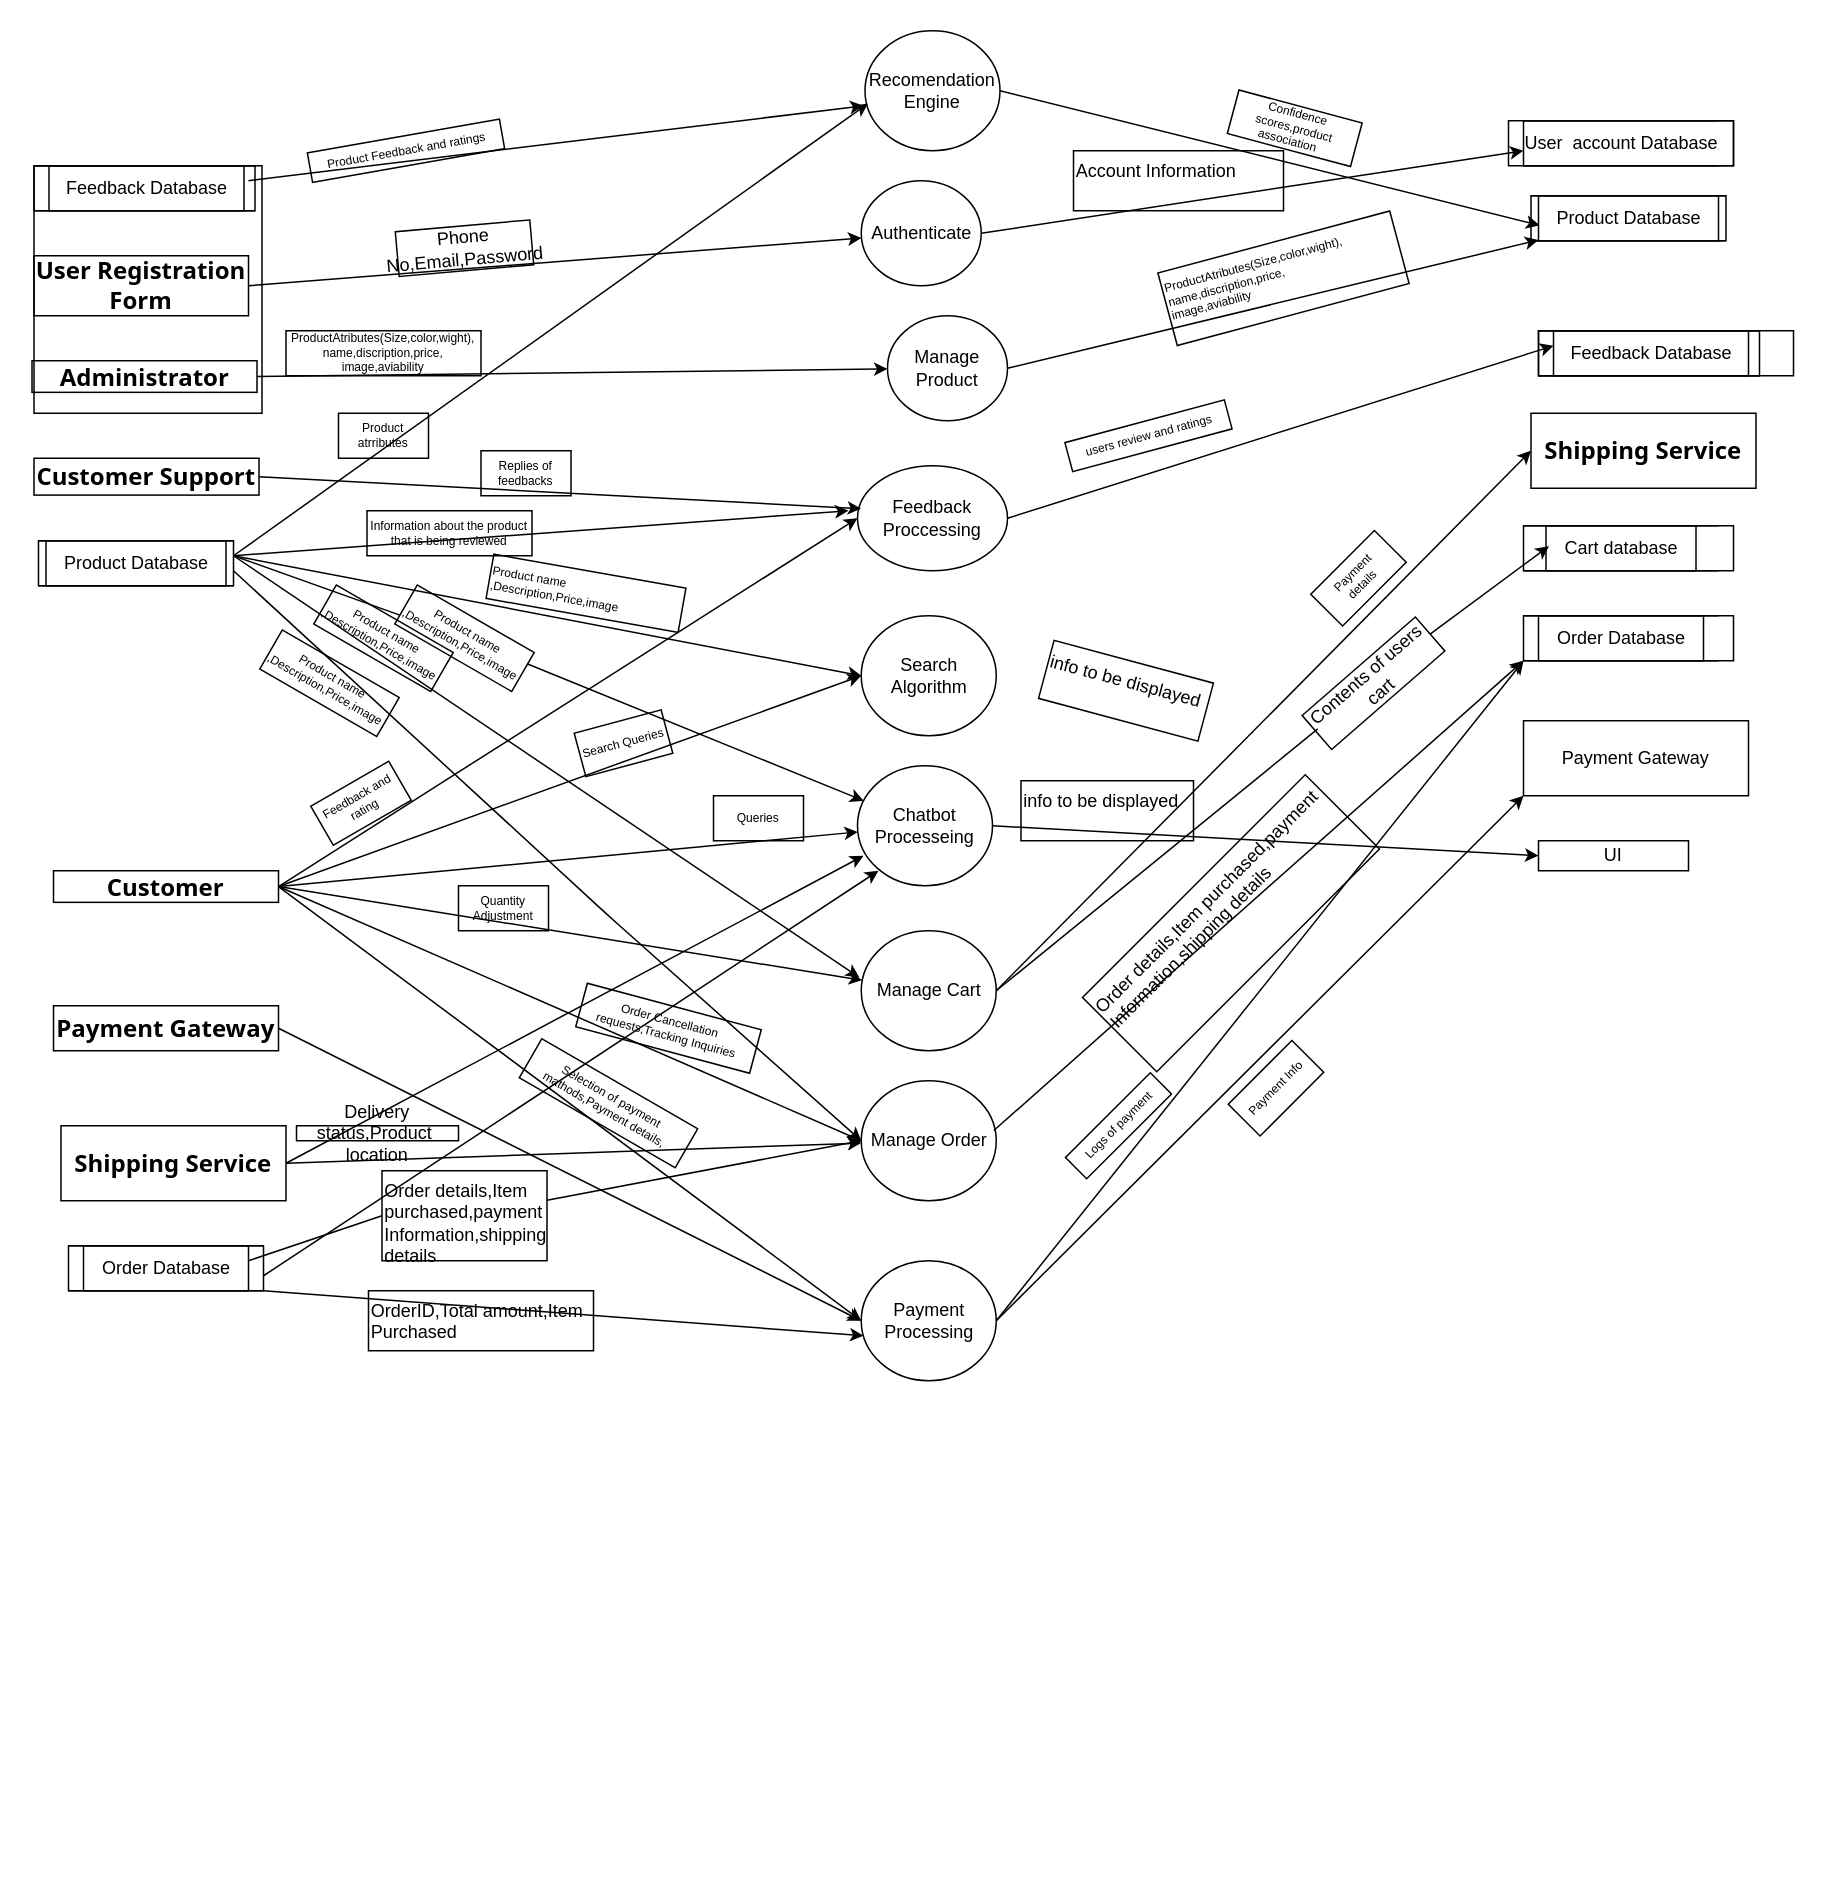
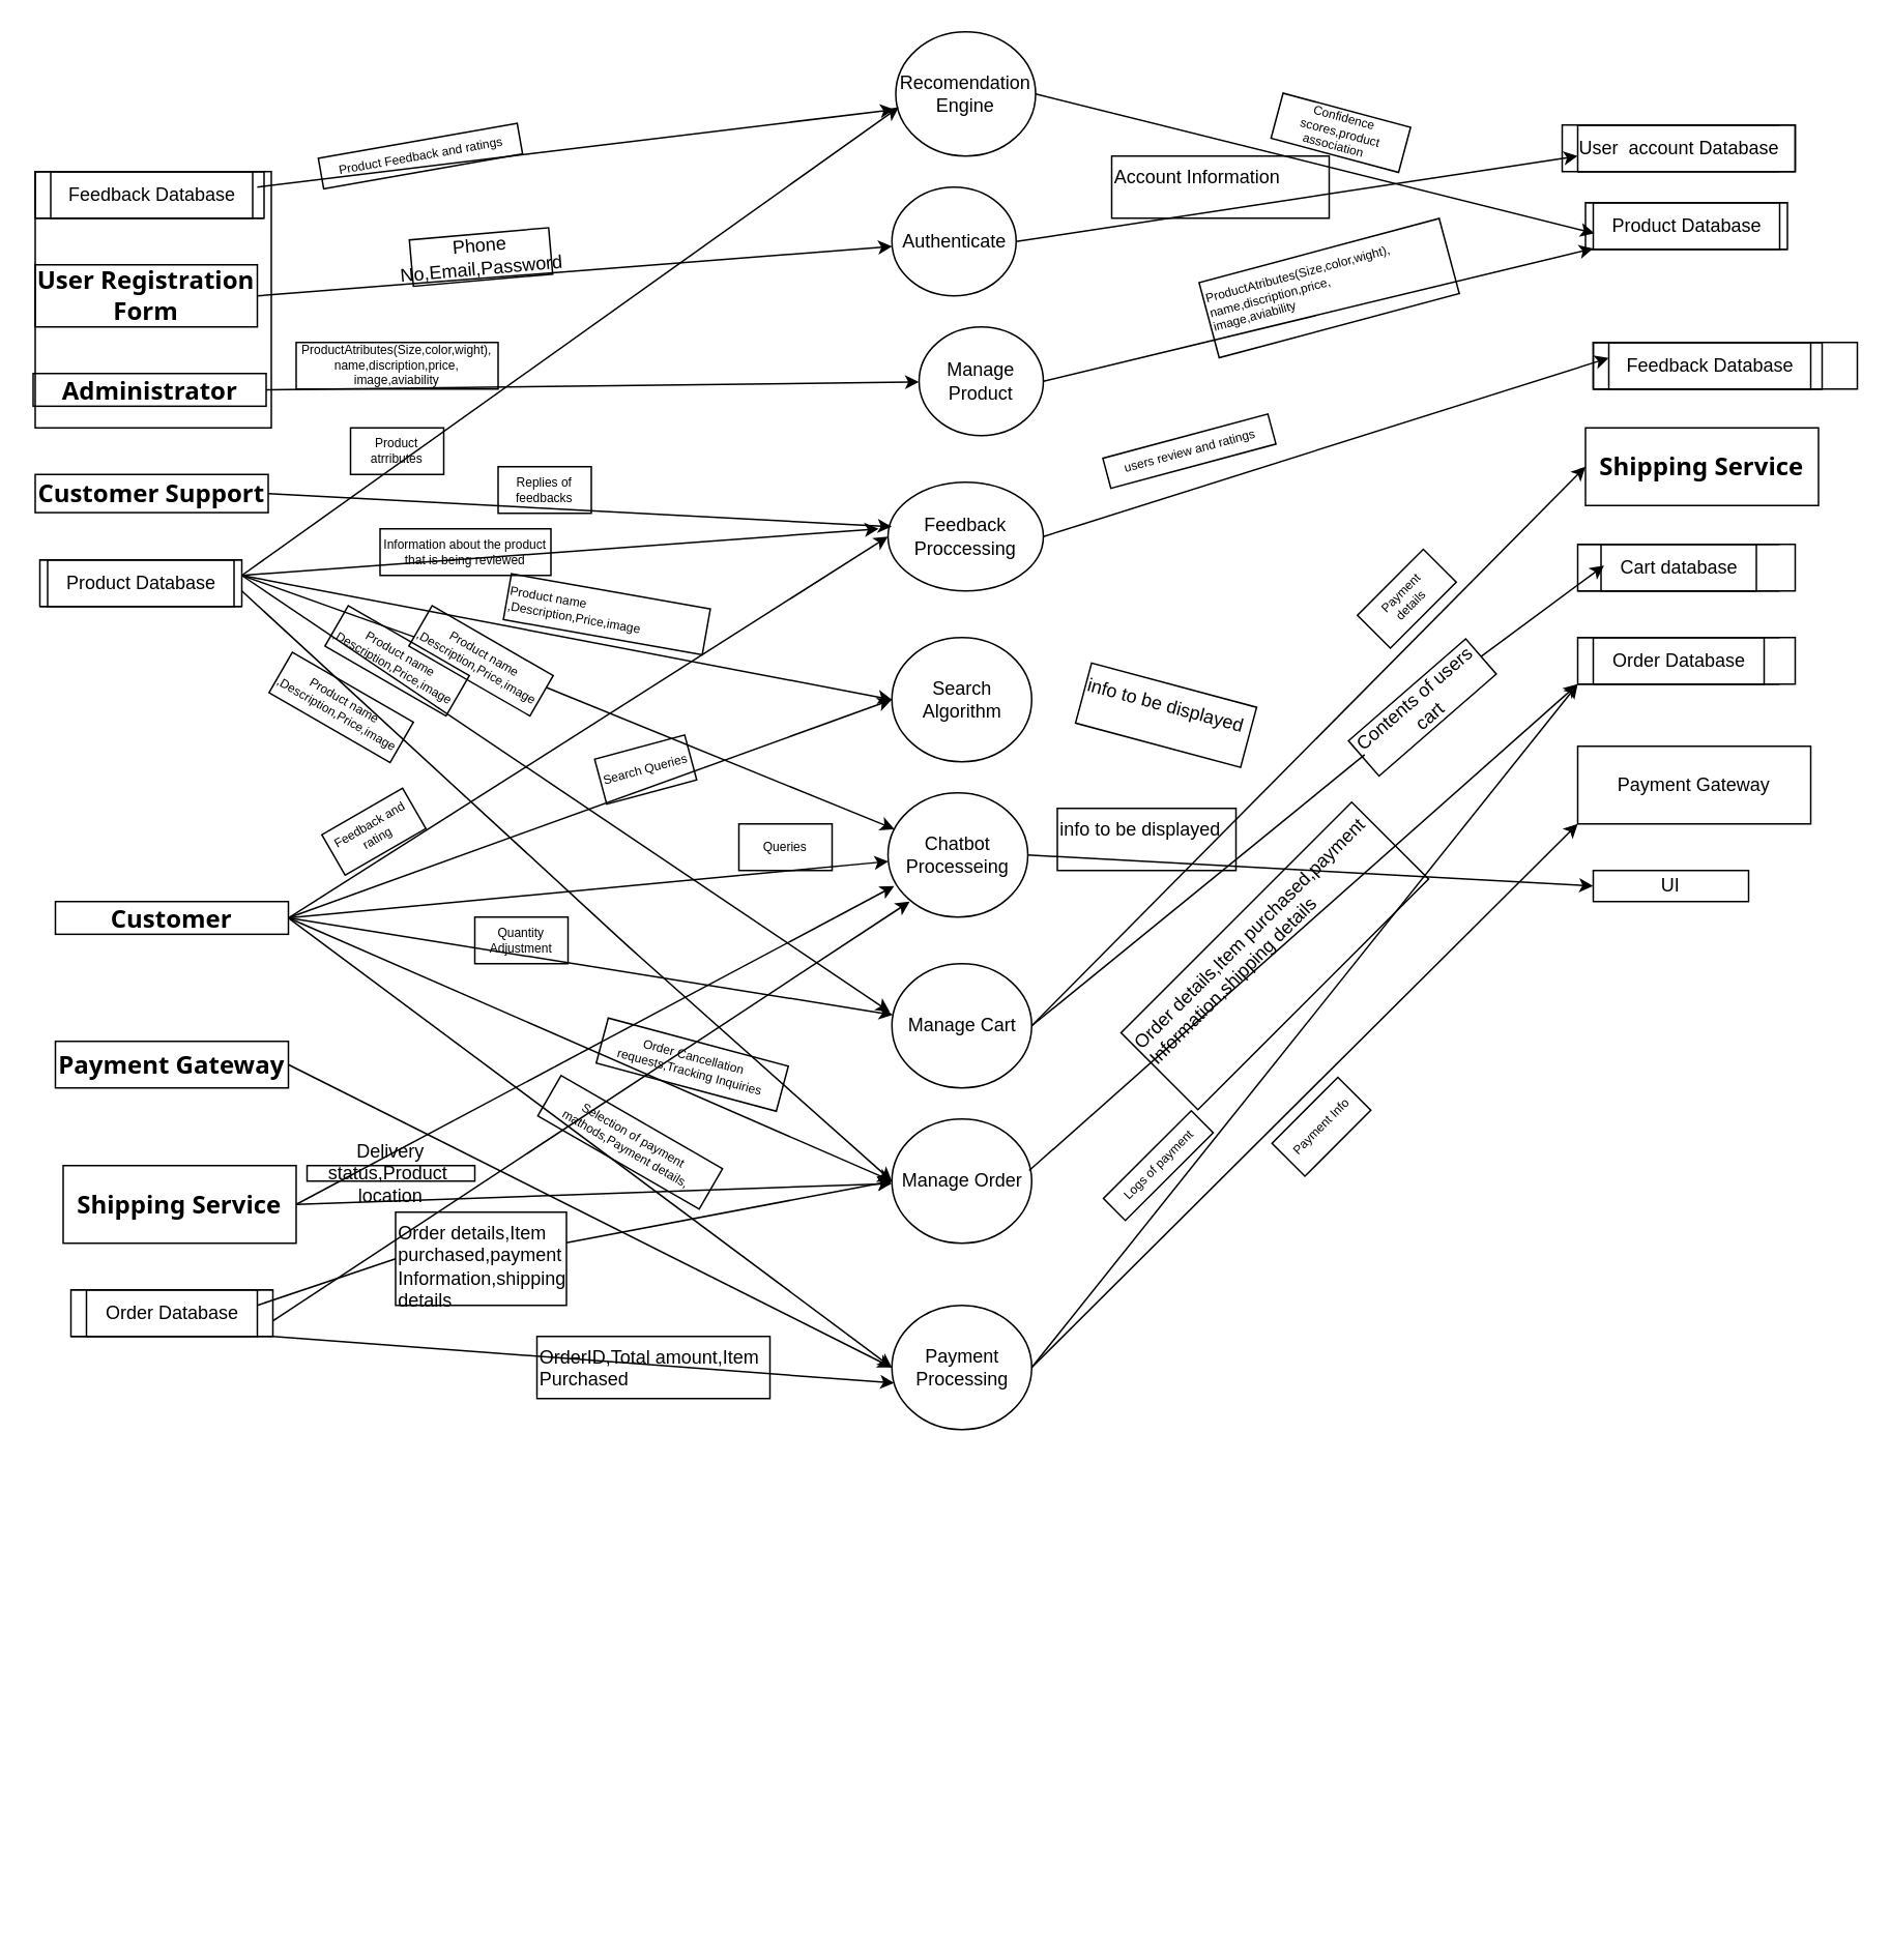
- <mxCell id="22" style="edgeStyle=none;html=1;exitX=1;exitY=0.5;exitDx=0;exitDy=0;entryX=0;entryY=0.5;entryDx=0;entryDy=0;fontSize=8;fillColor=none;strokeColor=#000000;fontColor=#000000;labelBackgroundColor=none;endArrow=none;" parent="1" source="24" target="10" edge="1"><mxGeometry relative="1" as="geometry" /></mxCell>
+ <mxCell id="22" style="edgeStyle=none;html=1;exitX=1;exitY=0.5;exitDx=0;exitDy=0;entryX=0;entryY=0.5;entryDx=0;entryDy=0;fontSize=8;fillColor=none;strokeColor=#000000;fontColor=#000000;labelBackgroundColor=none;" parent="1" source="24" target="10" edge="1"><mxGeometry relative="1" as="geometry" /></mxCell>
- <mxCell id="49" value="&lt;span style=&quot;font-family: Helvetica; font-size: 12px; font-style: normal; font-variant-ligatures: normal; font-variant-caps: normal; font-weight: 400; letter-spacing: normal; orphans: 2; text-align: center; text-indent: 0px; text-transform: none; widows: 2; word-spacing: 0px; -webkit-text-stroke-width: 0px; text-decoration-thickness: initial; text-decoration-style: initial; text-decoration-color: initial; float: none; display: inline !important;&quot;&gt;OrderID,Total amount,Item Purchased&lt;/span&gt;" style="text;whiteSpace=wrap;html=1;fontSize=8;fillColor=none;strokeColor=#000000;fontColor=#000000;labelBackgroundColor=none;" parent="1" vertex="1"><mxGeometry x="245" y="860" width="150" height="40" as="geometry" /></mxCell>
+ <mxCell id="49" value="&lt;span style=&quot;font-family: Helvetica; font-size: 12px; font-style: normal; font-variant-ligatures: normal; font-variant-caps: normal; font-weight: 400; letter-spacing: normal; orphans: 2; text-align: center; text-indent: 0px; text-transform: none; widows: 2; word-spacing: 0px; -webkit-text-stroke-width: 0px; text-decoration-thickness: initial; text-decoration-style: initial; text-decoration-color: initial; float: none; display: inline !important;&quot;&gt;OrderID,Total amount,Item Purchased&lt;/span&gt;" style="text;whiteSpace=wrap;html=1;fontSize=8;fillColor=none;strokeColor=#000000;fontColor=#000000;labelBackgroundColor=none;" parent="1" vertex="1"><mxGeometry x="345" y="860" width="150" height="40" as="geometry" /></mxCell>
